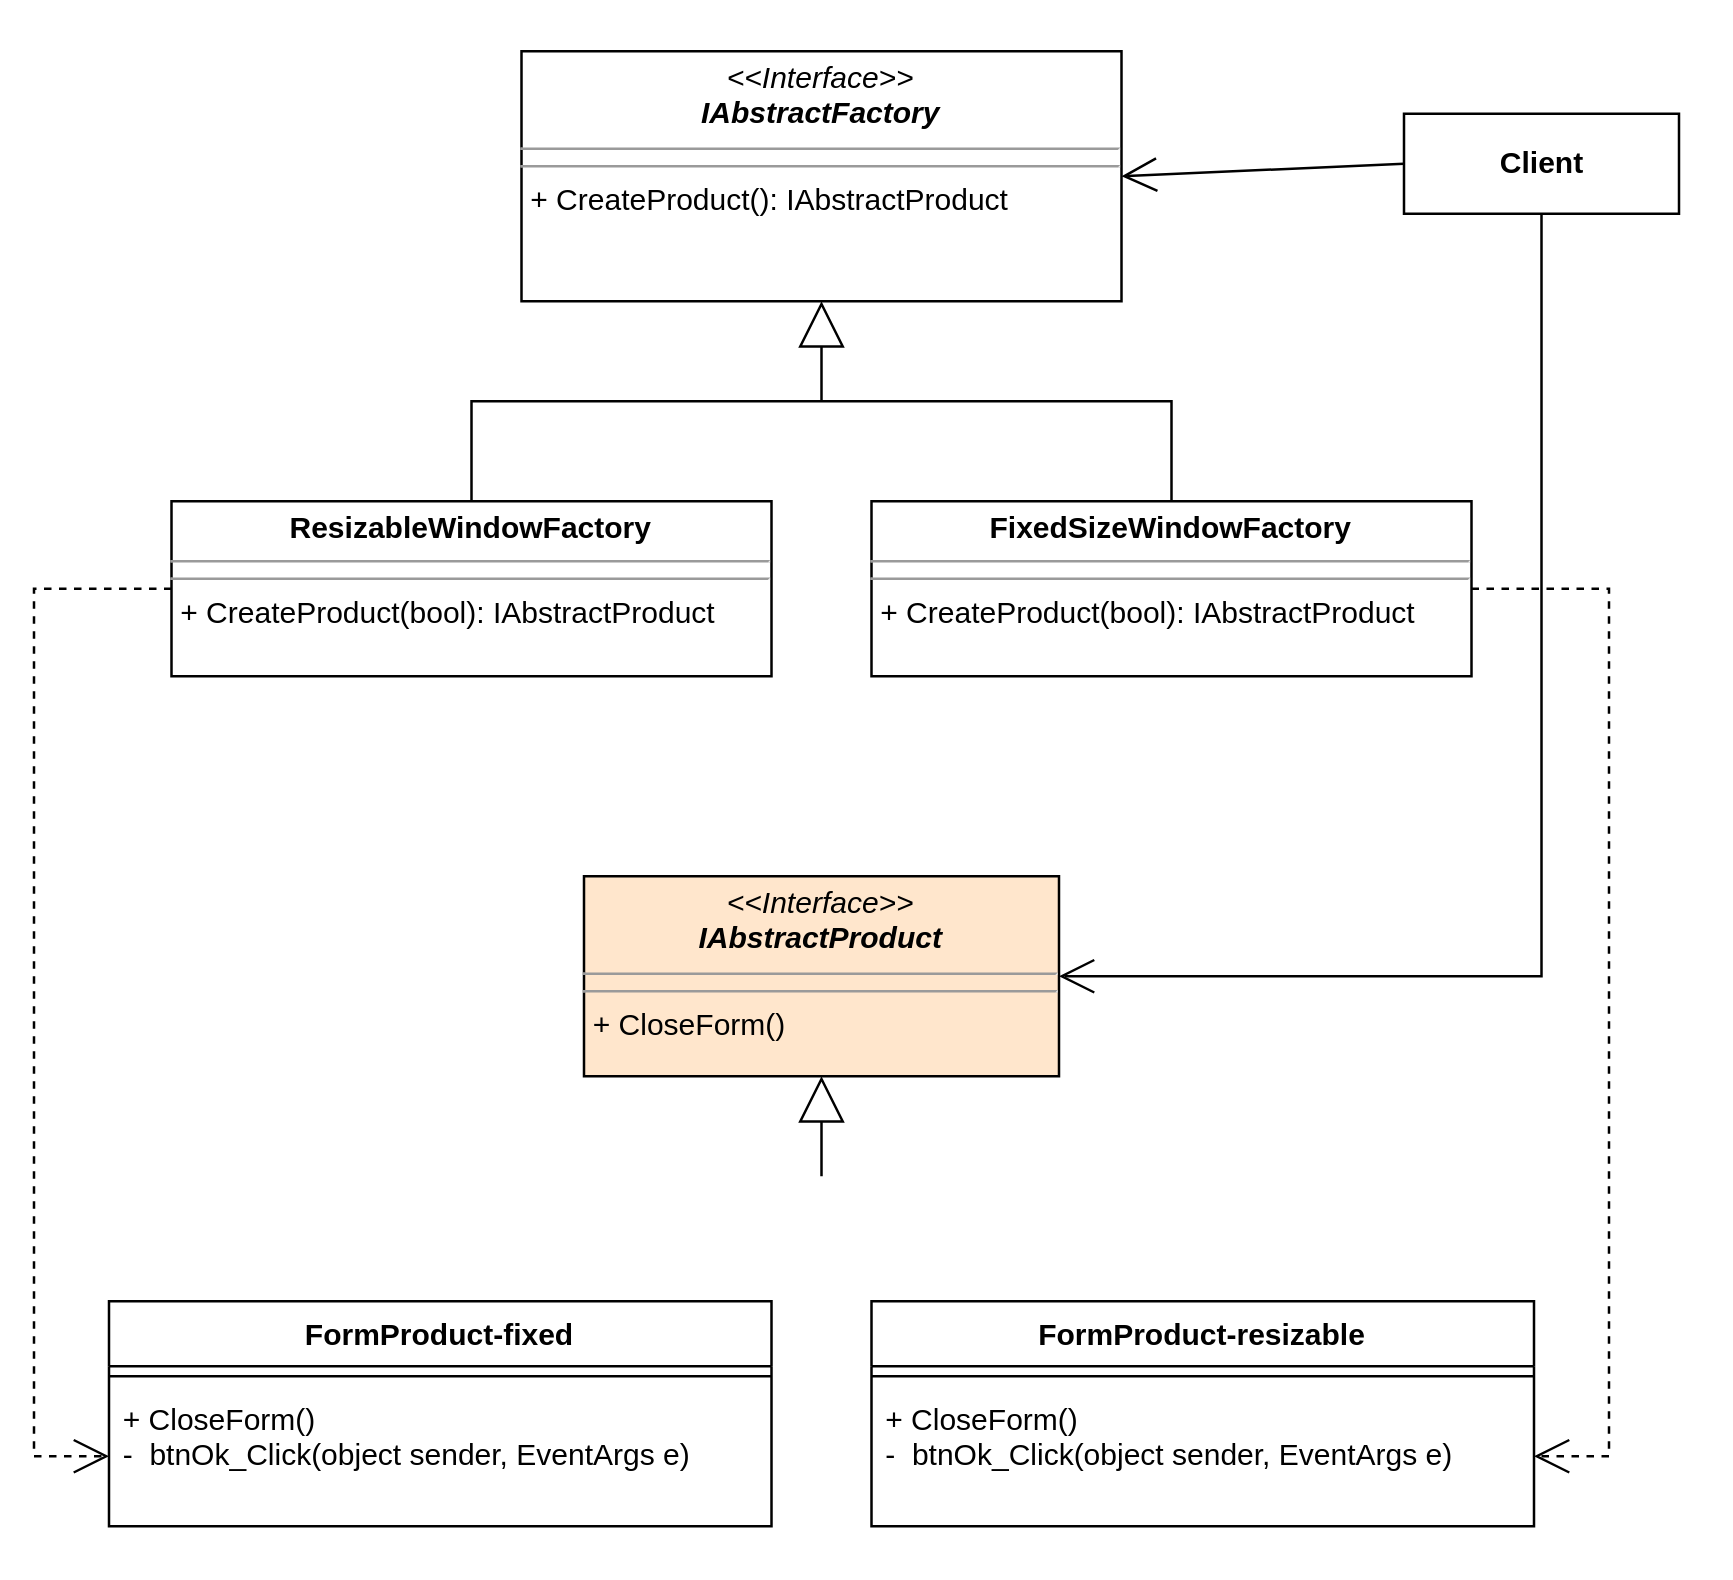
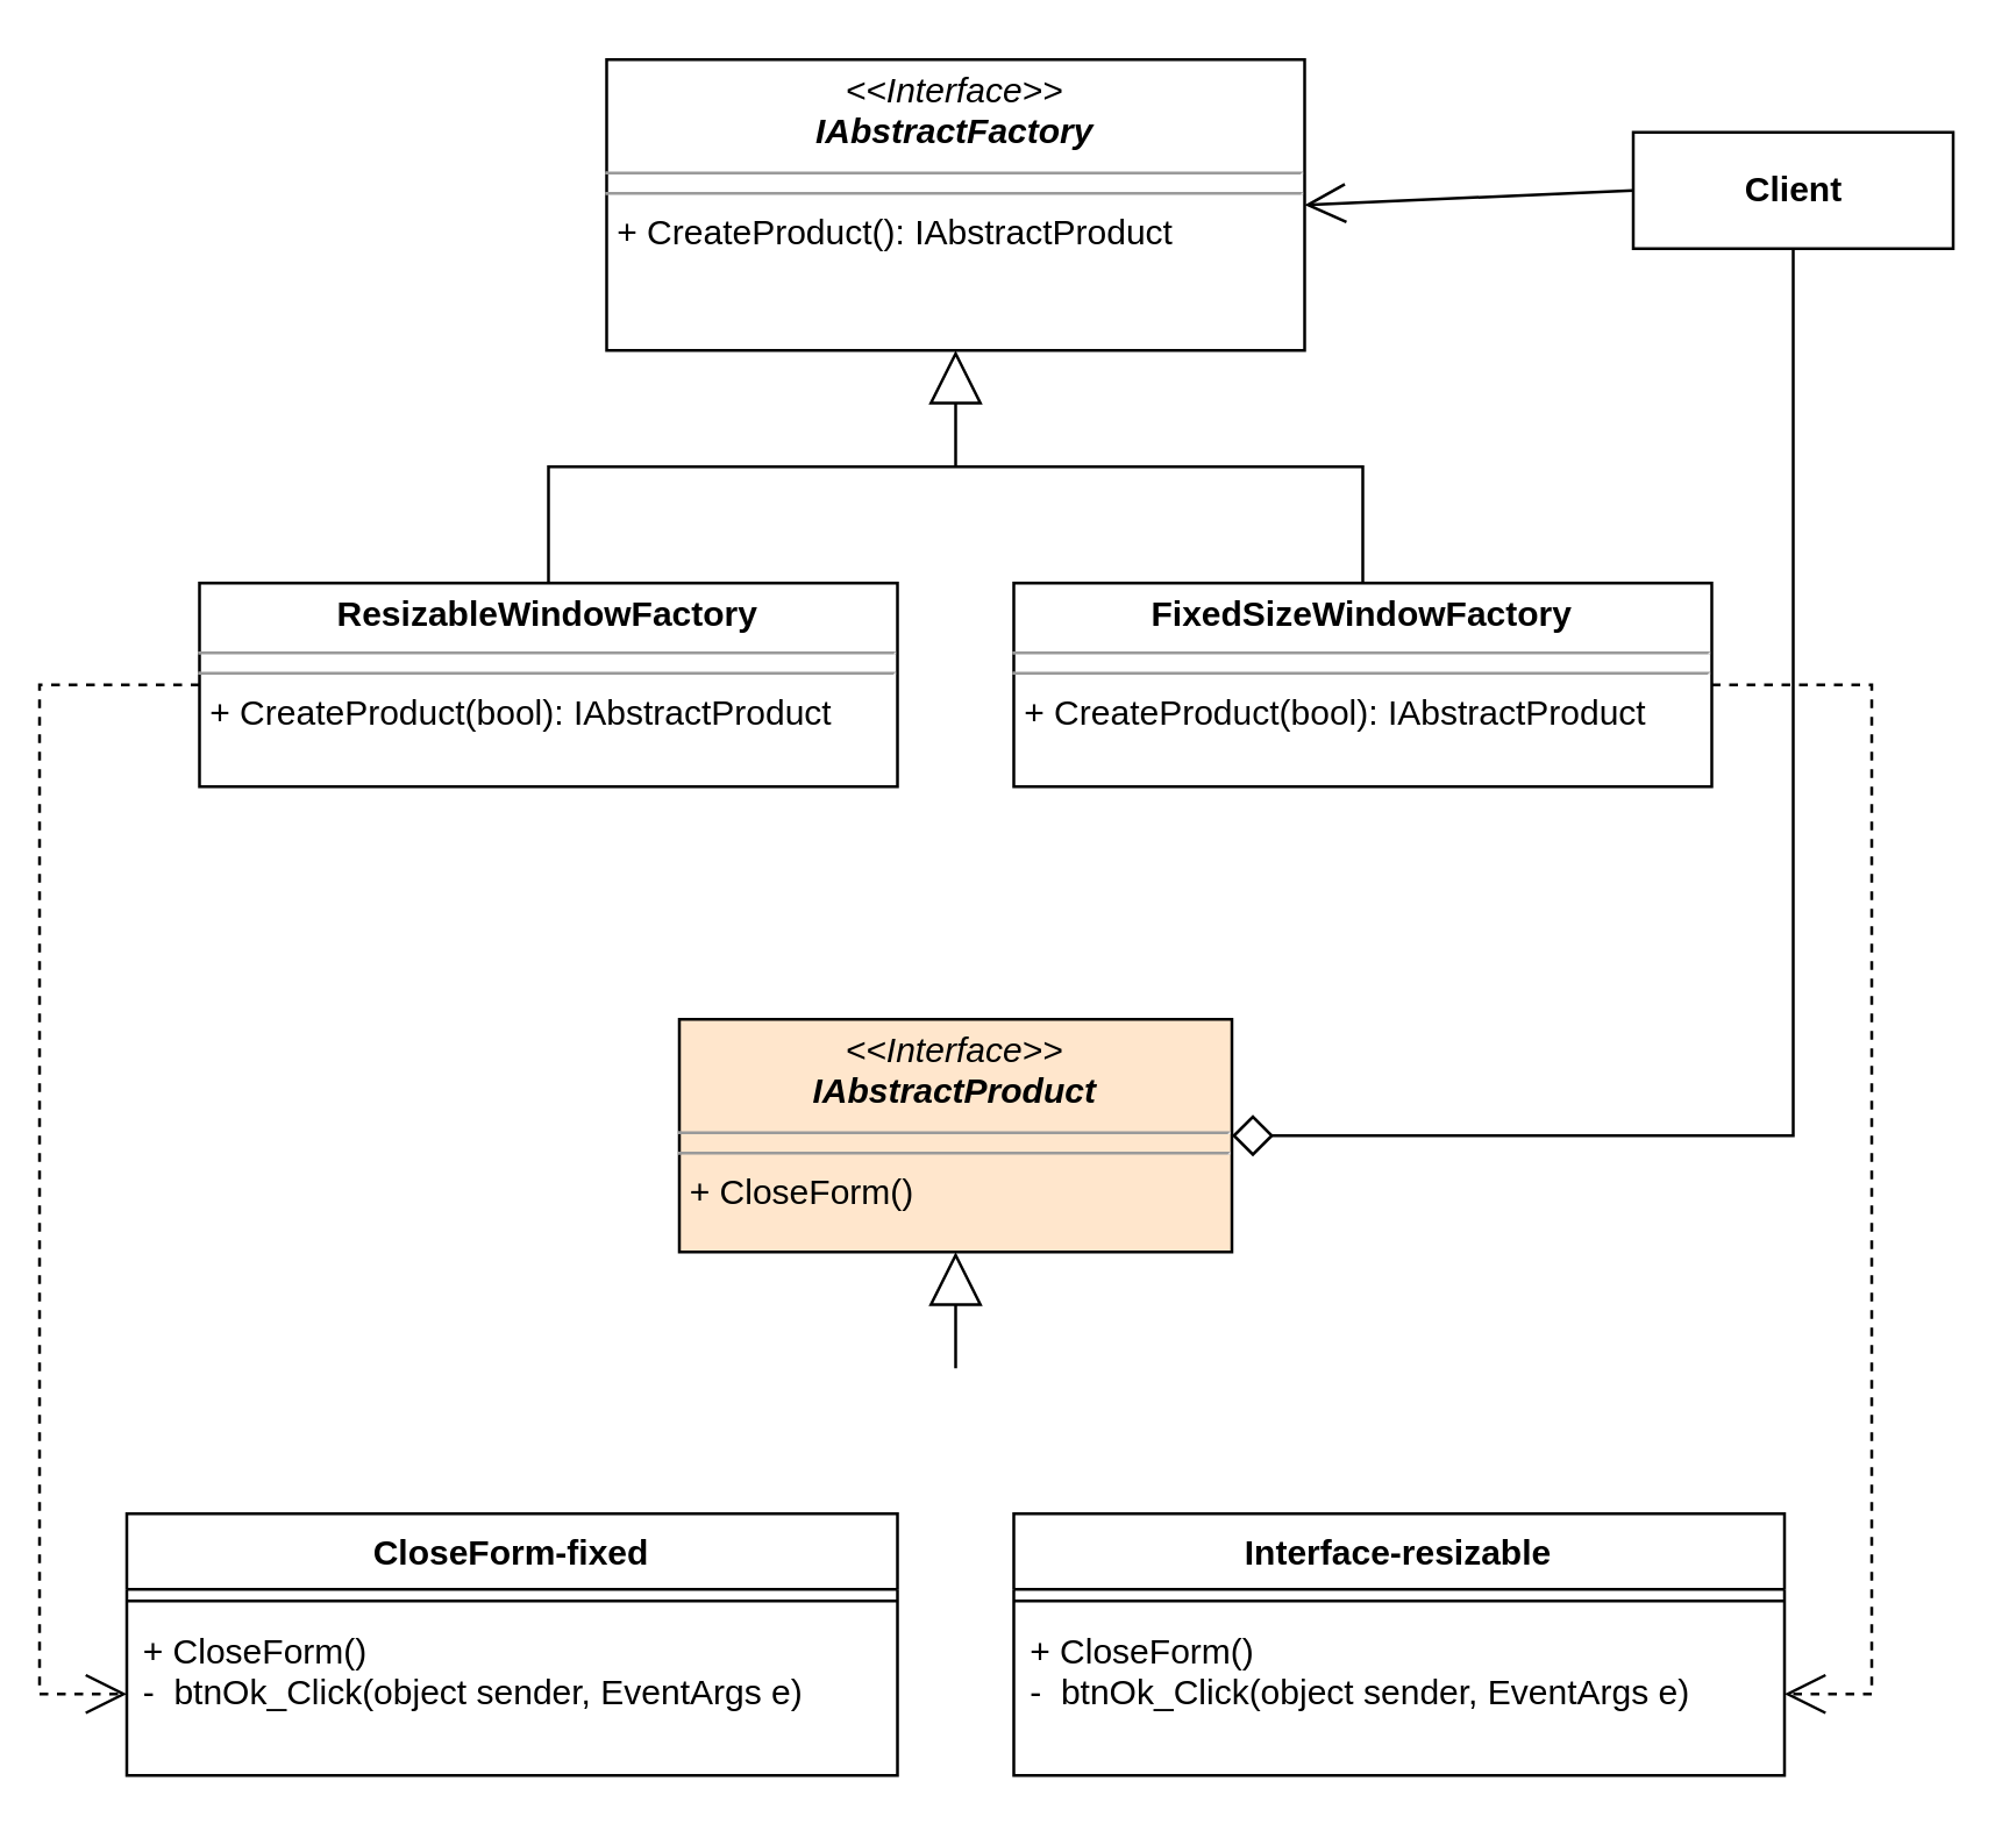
- <mxCell id="12" value="" style="endArrow=open;html=1;shadow=0;strokeWidth=1;exitX=0.5;exitY=1;exitDx=0;exitDy=0;entryX=1;entryY=0.5;entryDx=0;entryDy=0;endFill=0;endSize=12;rounded=0;" edge="1" parent="1" source="10" target="7"><mxGeometry width="50" height="50" relative="1" as="geometry"><mxPoint x="695" y="210" as="sourcePoint" /><mxPoint x="545" y="210" as="targetPoint" /><Array as="points"><mxPoint x="593" y="390" /><mxPoint x="573" y="390" /></Array></mxGeometry></mxCell>
+ <mxCell id="12" value="" style="endArrow=diamond;html=1;shadow=0;strokeWidth=1;exitX=0.5;exitY=1;exitDx=0;exitDy=0;entryX=1;entryY=0.5;entryDx=0;entryDy=0;endFill=0;endSize=12;rounded=0;" edge="1" parent="1" source="10" target="7"><mxGeometry width="50" height="50" relative="1" as="geometry"><mxPoint x="695" y="210" as="sourcePoint" /><mxPoint x="545" y="210" as="targetPoint" /><Array as="points"><mxPoint x="593" y="390" /><mxPoint x="573" y="390" /></Array></mxGeometry></mxCell>
- <mxCell id="17" value="FormProduct-fixed" style="swimlane;fontStyle=1;align=center;verticalAlign=top;childLayout=stackLayout;horizontal=1;startSize=26;horizontalStack=0;resizeParent=1;resizeParentMax=0;resizeLast=0;collapsible=1;marginBottom=0;strokeColor=#000000;" vertex="1" parent="1"><mxGeometry x="20" y="520" width="265" height="90" as="geometry" /></mxCell>
+ <mxCell id="17" value="CloseForm-fixed" style="swimlane;fontStyle=1;align=center;verticalAlign=top;childLayout=stackLayout;horizontal=1;startSize=26;horizontalStack=0;resizeParent=1;resizeParentMax=0;resizeLast=0;collapsible=1;marginBottom=0;strokeColor=#000000;" vertex="1" parent="1"><mxGeometry x="20" y="520" width="265" height="90" as="geometry" /></mxCell>
- <mxCell id="14" value="FormProduct-resizable" style="swimlane;fontStyle=1;align=center;verticalAlign=top;childLayout=stackLayout;horizontal=1;startSize=26;horizontalStack=0;resizeParent=1;resizeParentMax=0;resizeLast=0;collapsible=1;marginBottom=0;strokeColor=#000000;" vertex="1" parent="1"><mxGeometry x="325" y="520" width="265" height="90" as="geometry" /></mxCell>
+ <mxCell id="14" value="Interface-resizable" style="swimlane;fontStyle=1;align=center;verticalAlign=top;childLayout=stackLayout;horizontal=1;startSize=26;horizontalStack=0;resizeParent=1;resizeParentMax=0;resizeLast=0;collapsible=1;marginBottom=0;strokeColor=#000000;" vertex="1" parent="1"><mxGeometry x="325" y="520" width="265" height="90" as="geometry" /></mxCell>
